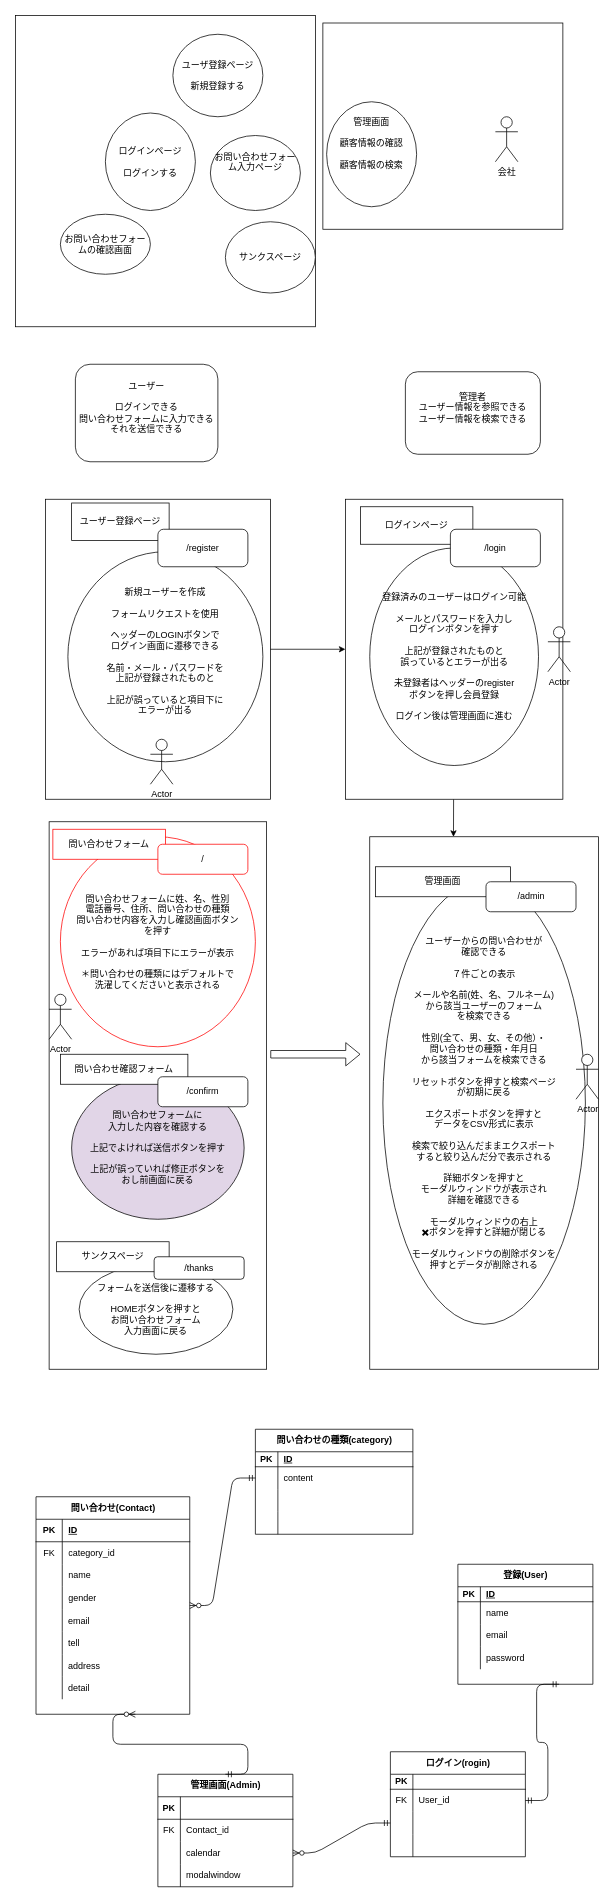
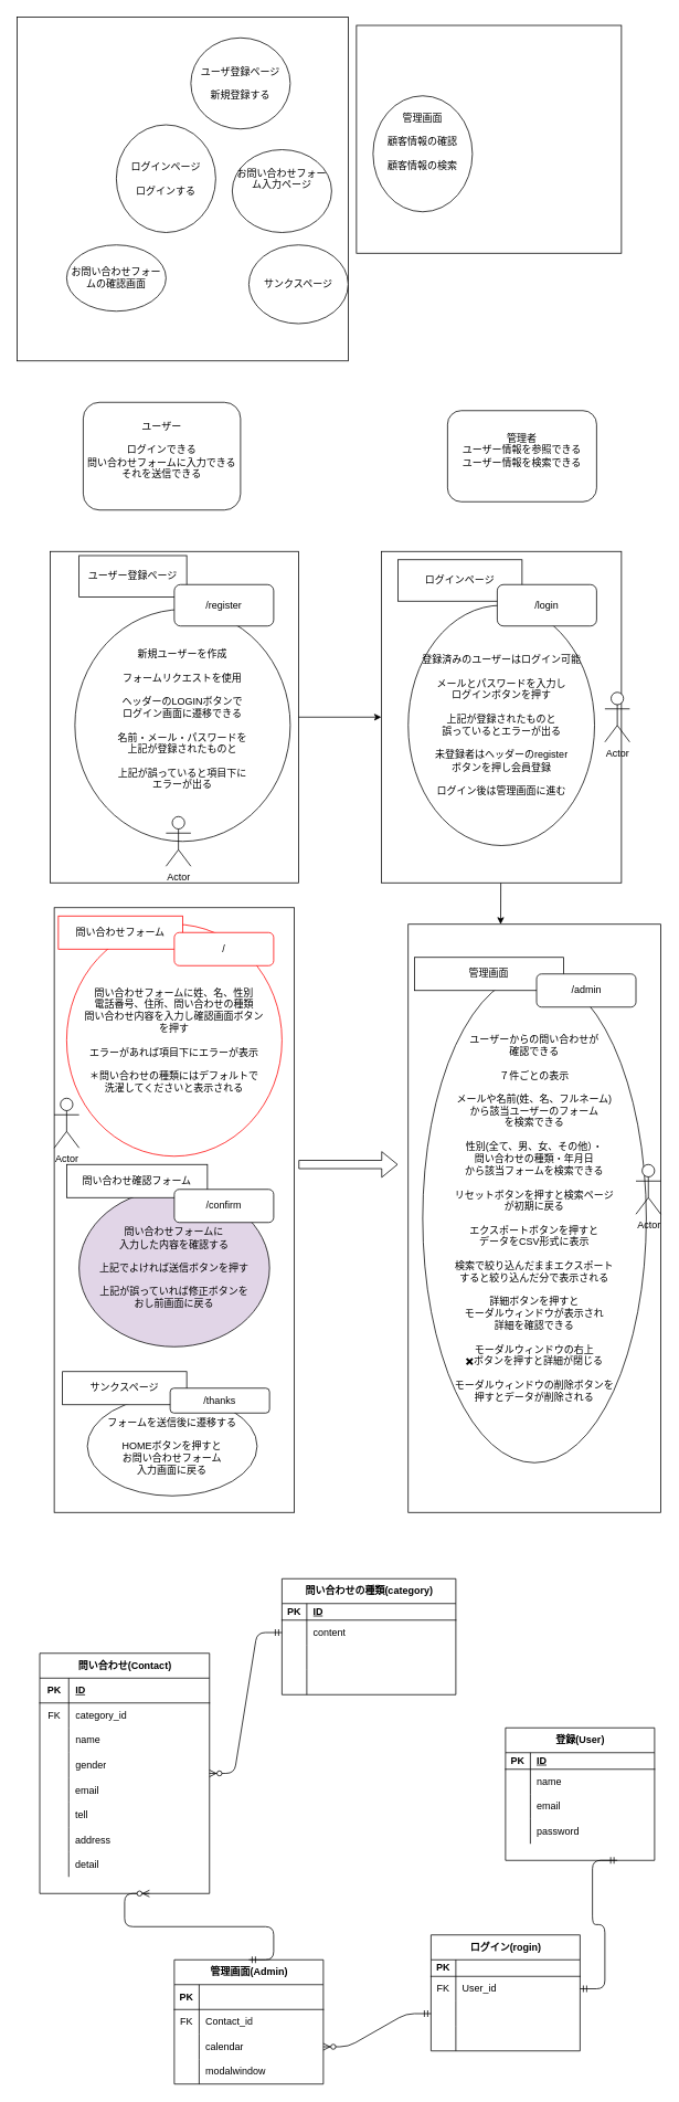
- <mxCell id="15" value="会社&lt;div&gt;&lt;br&gt;&lt;/div&gt;" style="shape=umlActor;verticalLabelPosition=bottom;verticalAlign=top;html=1;outlineConnect=0;" vertex="1" parent="1"><mxGeometry x="660" y="155" width="30" height="60" as="geometry" /></mxCell>
- <mxCell id="11" value="管理画面&lt;div&gt;&lt;br&gt;&lt;/div&gt;&lt;div&gt;顧客情報の確認&lt;/div&gt;&lt;div&gt;&lt;br&gt;&lt;/div&gt;&lt;div&gt;顧客情報の検索&lt;/div&gt;&lt;div&gt;&lt;br&gt;&lt;/div&gt;&lt;div&gt;&lt;br&gt;&lt;/div&gt;" style="ellipse;whiteSpace=wrap;html=1;" vertex="1" parent="1"><mxGeometry x="435" y="135" width="120" height="140" as="geometry" /></mxCell>
+ <mxCell id="11" value="管理画面&lt;div&gt;&lt;br&gt;&lt;/div&gt;&lt;div&gt;顧客情報の確認&lt;/div&gt;&lt;div&gt;&lt;br&gt;&lt;/div&gt;&lt;div&gt;顧客情報の検索&lt;/div&gt;&lt;div&gt;&lt;br&gt;&lt;/div&gt;&lt;div&gt;&lt;br&gt;&lt;/div&gt;" style="ellipse;whiteSpace=wrap;html=1;" vertex="1" parent="1"><mxGeometry x="450" y="115" width="120" height="140" as="geometry" /></mxCell>
- <mxCell id="13" value="お問い合わせフォームの確認画面" style="ellipse;whiteSpace=wrap;html=1;" vertex="1" parent="1"><mxGeometry x="80" y="285" width="120" height="80" as="geometry" /></mxCell>
+ <mxCell id="13" value="お問い合わせフォームの確認画面" style="ellipse;whiteSpace=wrap;html=1;" vertex="1" parent="1"><mxGeometry x="80" y="295" width="120" height="80" as="geometry" /></mxCell>
